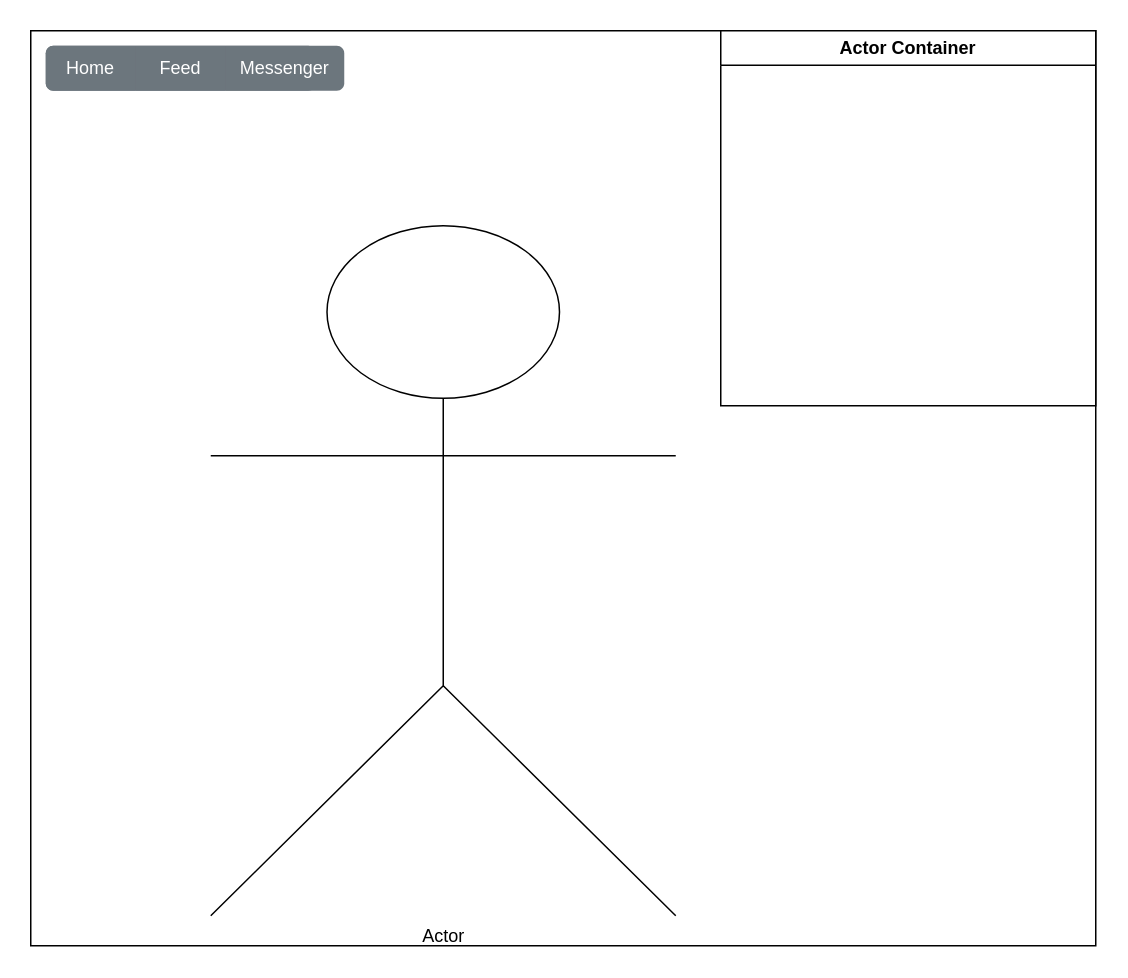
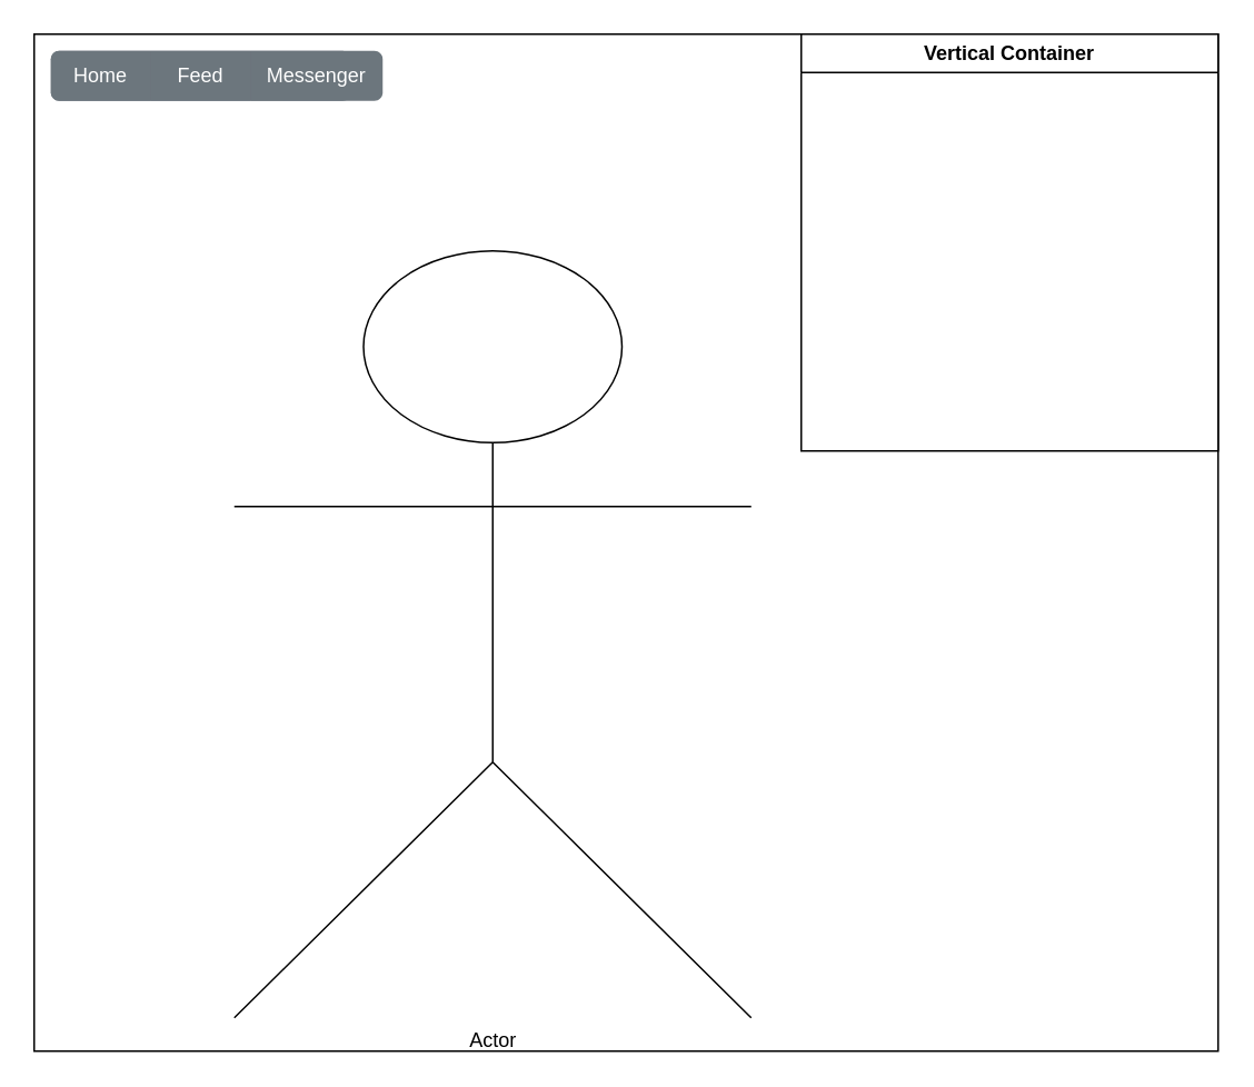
- <mxCell id="4" value="Actor Container" style="swimlane;whiteSpace=wrap;html=1;" parent="1" vertex="1"><mxGeometry x="480" y="20" width="250" height="250" as="geometry" /></mxCell>
+ <mxCell id="4" value="Vertical Container" style="swimlane;whiteSpace=wrap;html=1;" parent="1" vertex="1"><mxGeometry x="480" y="20" width="250" height="250" as="geometry" /></mxCell>
